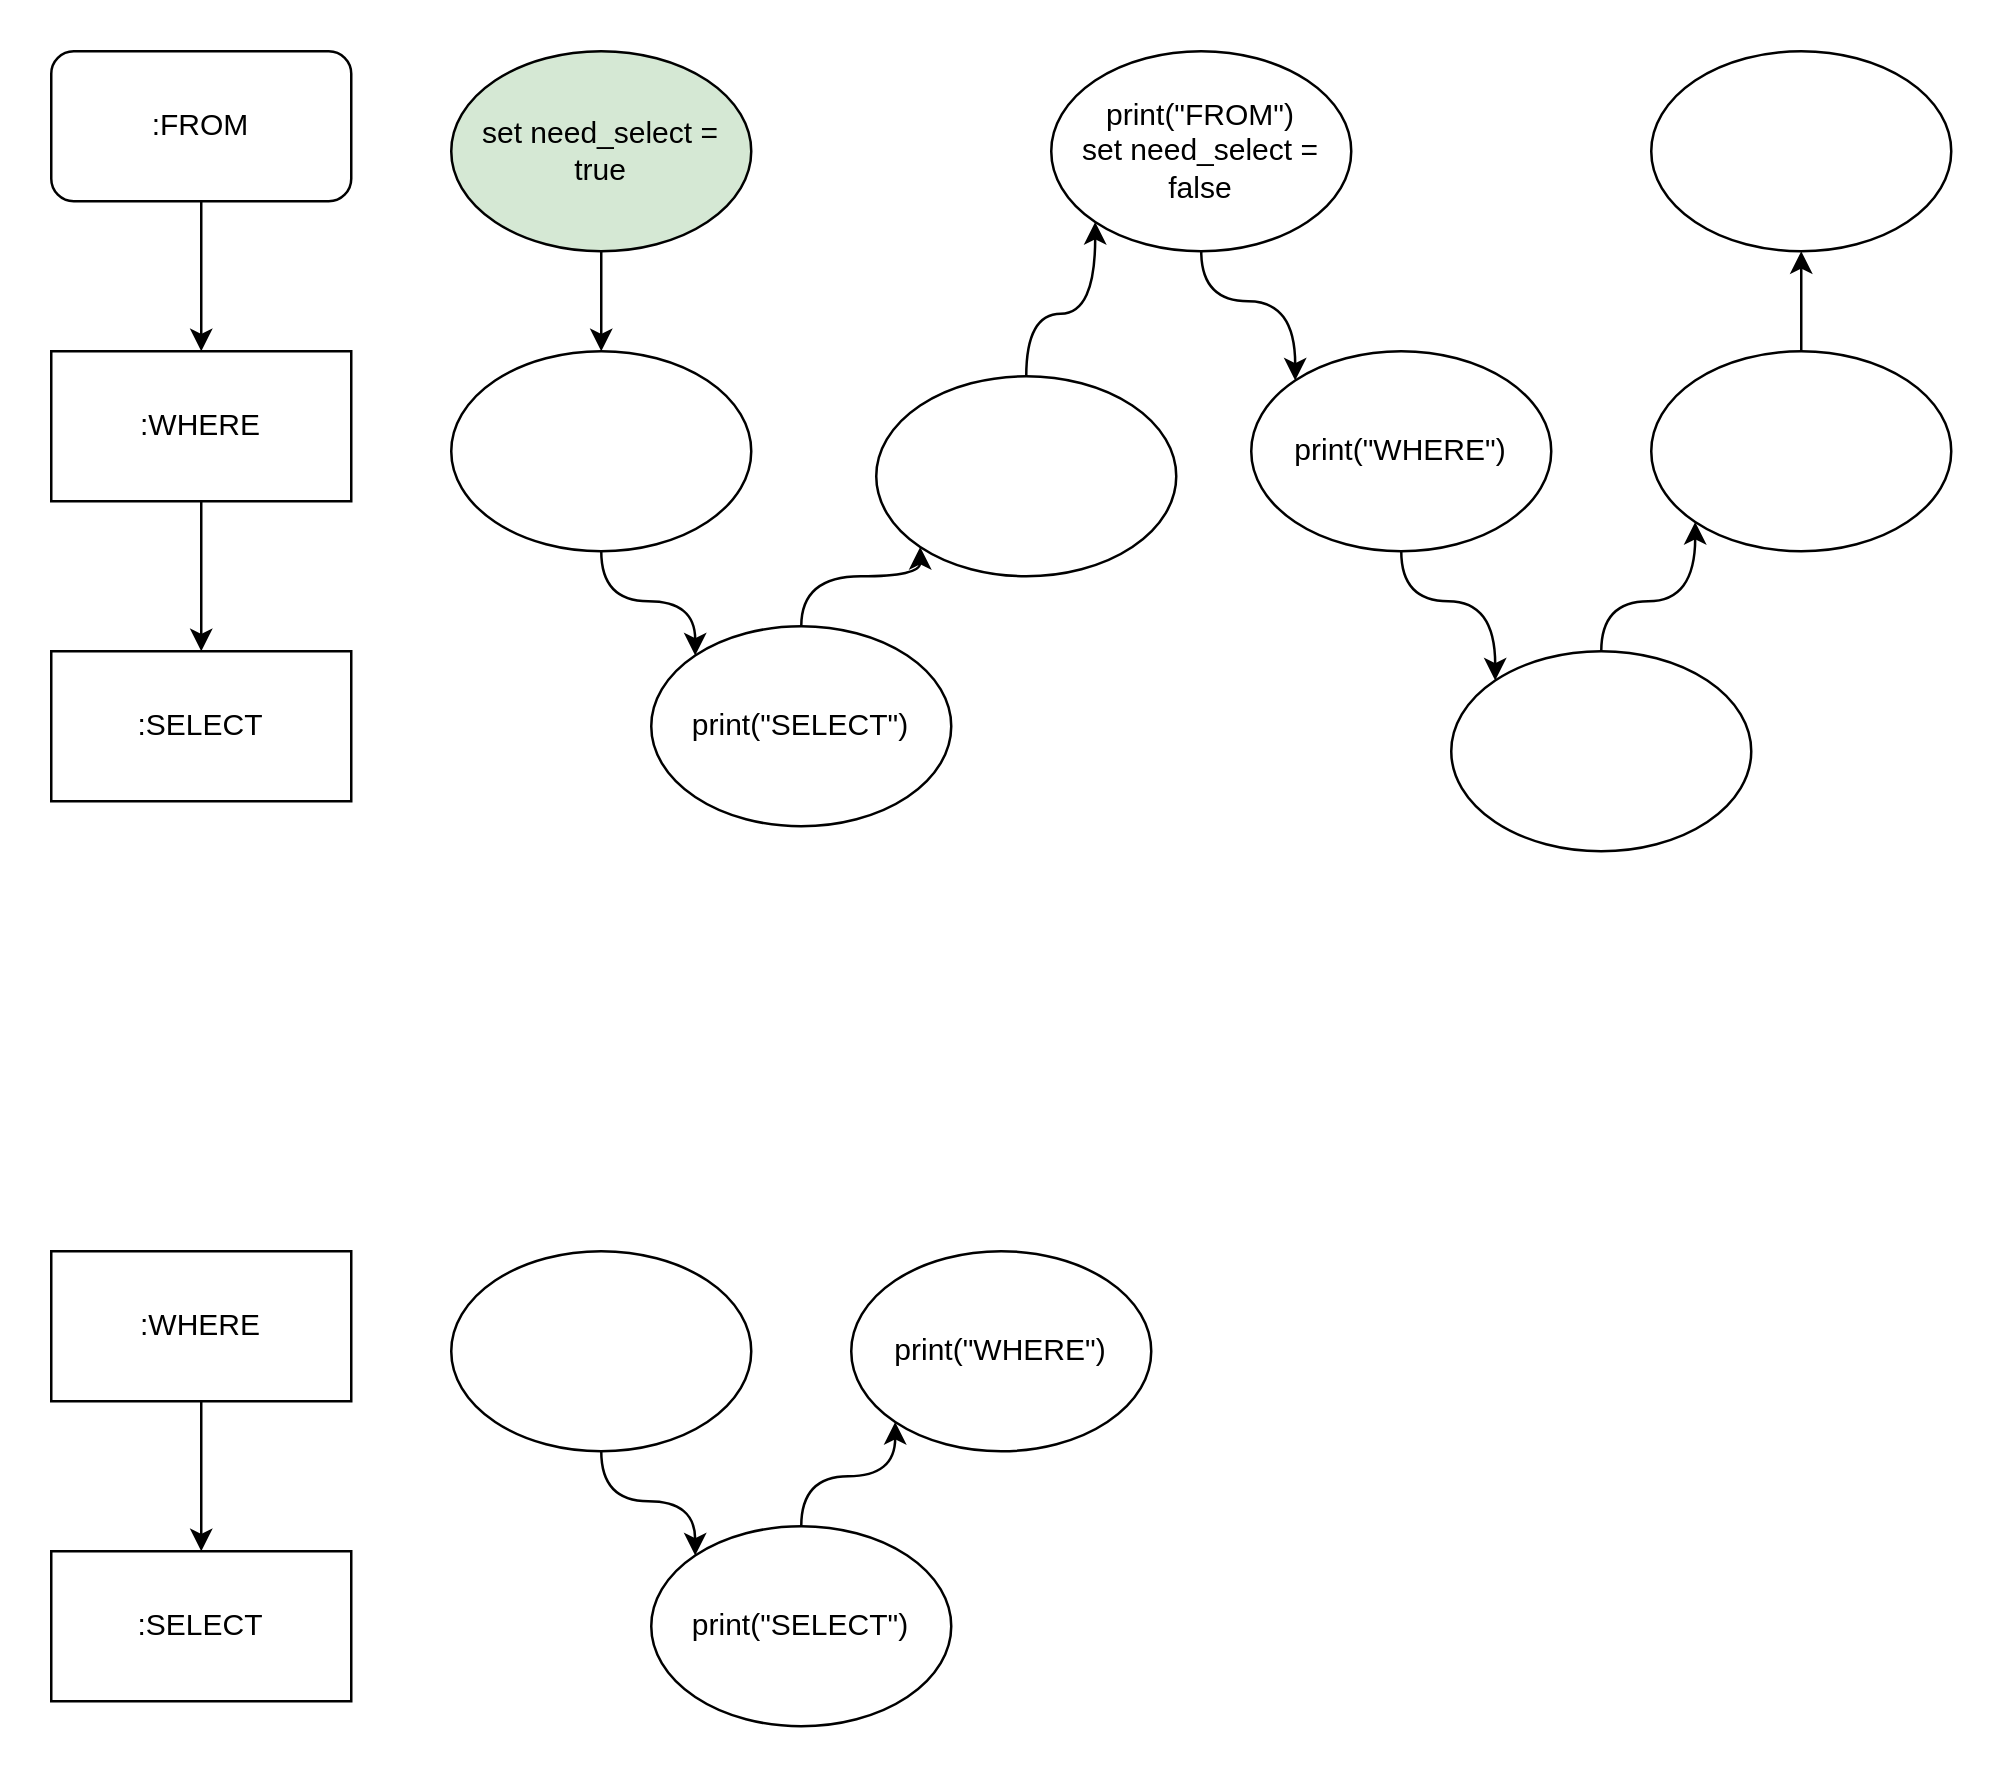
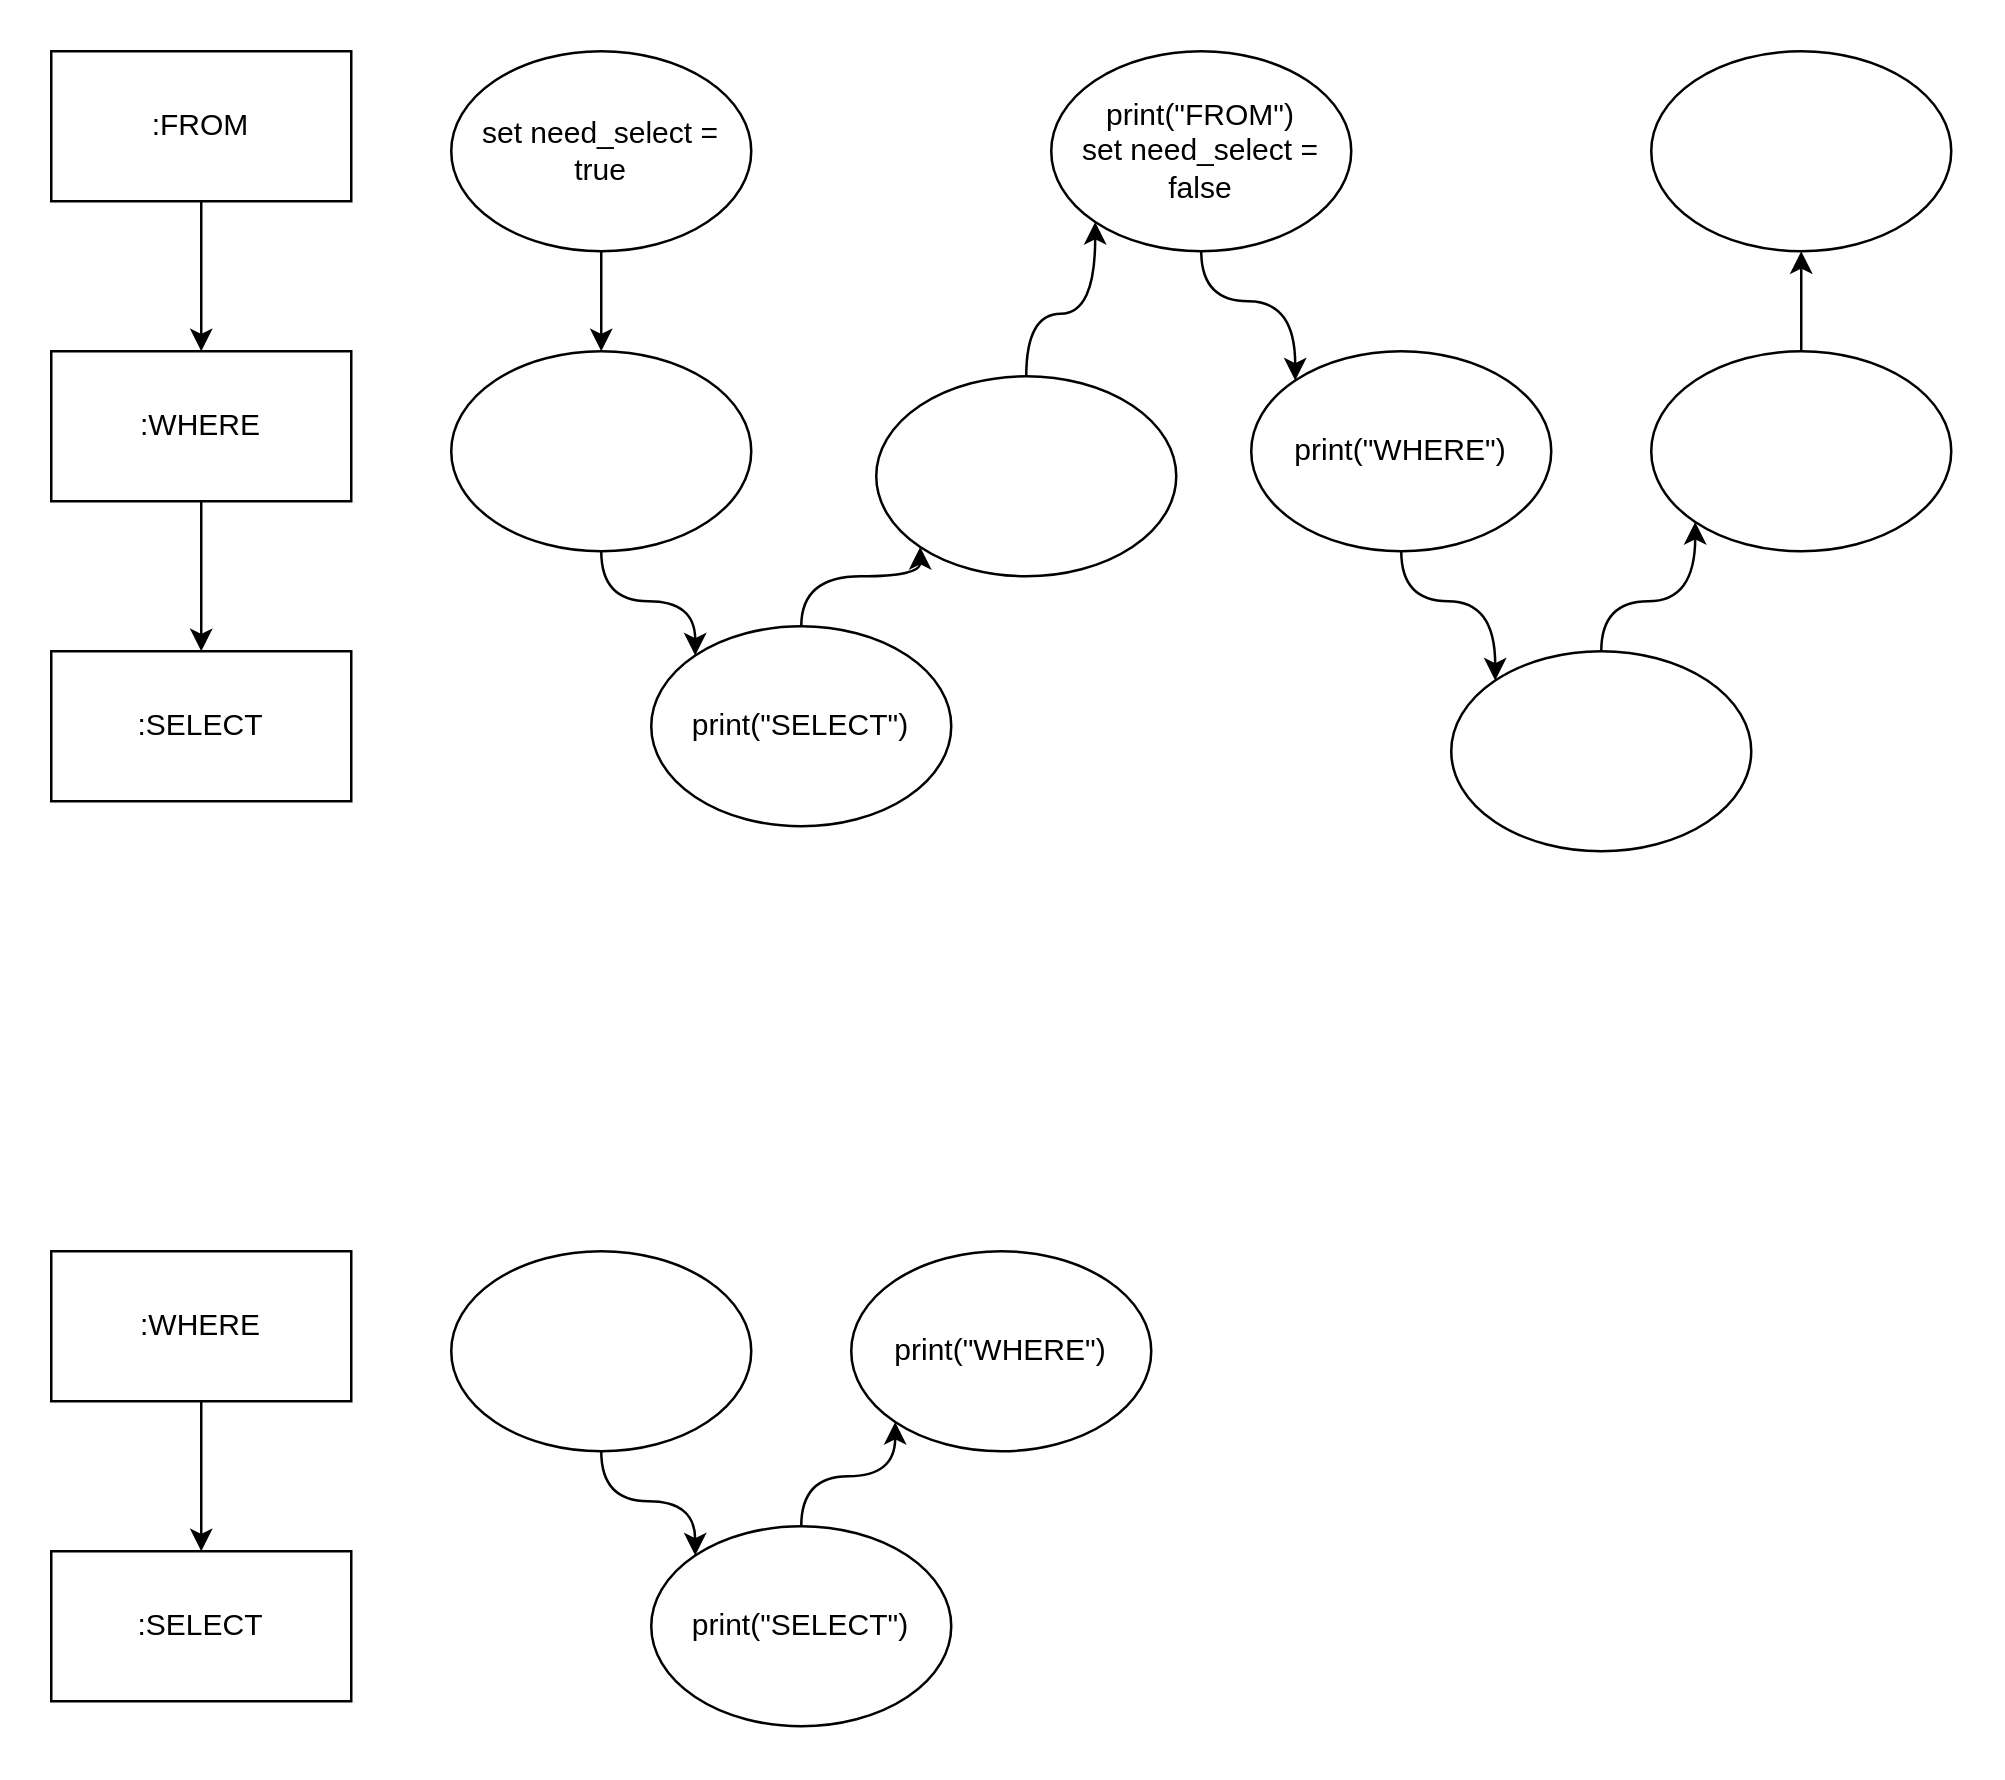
- <mxCell id="3" value=":FROM" style="whiteSpace=wrap;html=1;rounded=1;" parent="1" vertex="1"><mxGeometry x="20" y="20" width="120" height="60" as="geometry" /></mxCell>
+ <mxCell id="3" value=":FROM" style="rounded=0;whiteSpace=wrap;html=1;" parent="1" vertex="1"><mxGeometry x="20" y="20" width="120" height="60" as="geometry" /></mxCell>
- <mxCell id="8" value="set need_select = true" style="ellipse;whiteSpace=wrap;html=1;fillColor=#d5e8d4;" parent="1" vertex="1"><mxGeometry x="180" y="20" width="120" height="80" as="geometry" /></mxCell>
+ <mxCell id="8" value="set need_select = true" style="ellipse;whiteSpace=wrap;html=1;" parent="1" vertex="1"><mxGeometry x="180" y="20" width="120" height="80" as="geometry" /></mxCell>
